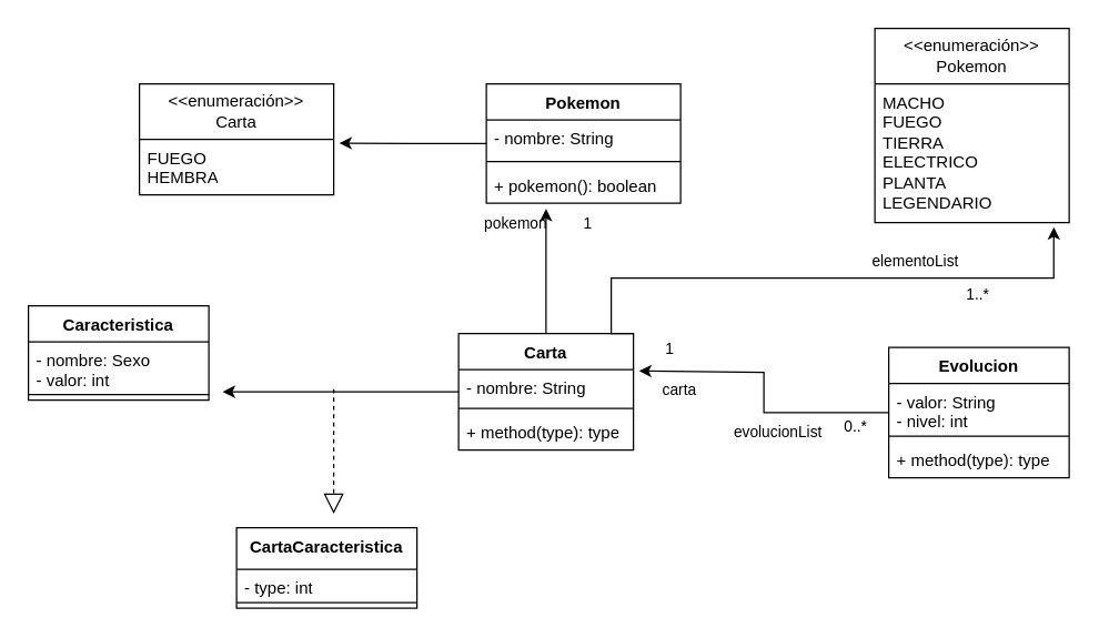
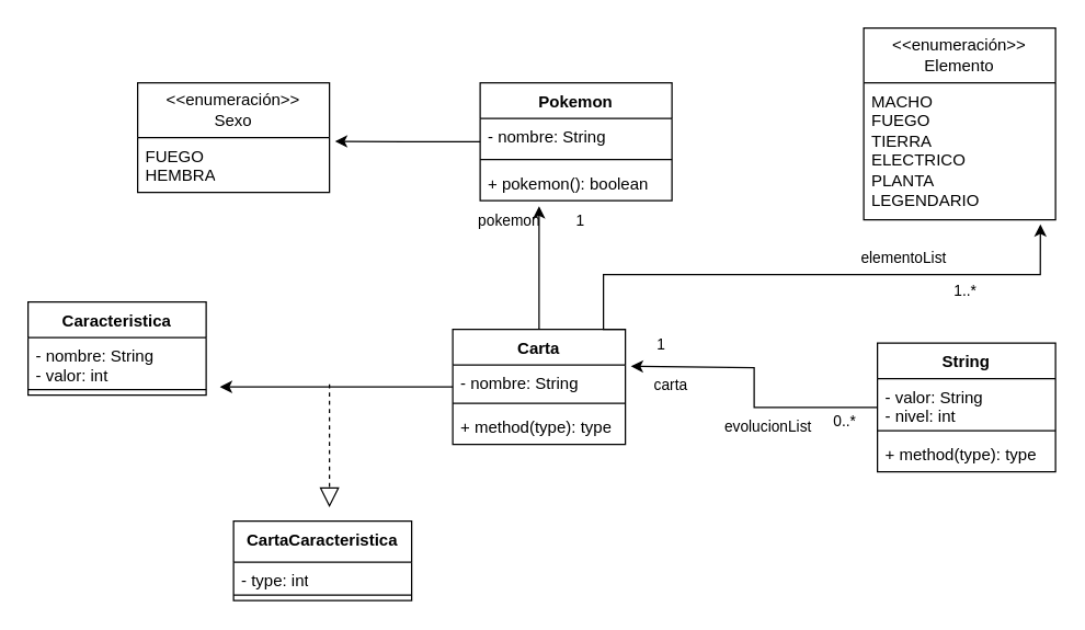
- <mxCell id="7" value="&lt;font style=&quot;vertical-align: inherit;&quot;&gt;&lt;font style=&quot;vertical-align: inherit;&quot;&gt;&lt;font style=&quot;vertical-align: inherit;&quot;&gt;&lt;font style=&quot;vertical-align: inherit;&quot;&gt;&lt;font style=&quot;vertical-align: inherit;&quot;&gt;&lt;font style=&quot;vertical-align: inherit;&quot;&gt;&lt;font style=&quot;vertical-align: inherit;&quot;&gt;&lt;font style=&quot;vertical-align: inherit;&quot;&gt;&amp;lt;&amp;lt;enumeración&amp;gt;&amp;gt;&lt;br&gt;&lt;/font&gt;&lt;/font&gt;&lt;/font&gt;&lt;/font&gt;&lt;/font&gt;&lt;/font&gt;Pokemon&lt;br&gt;&lt;/font&gt;&lt;/font&gt;" style="swimlane;fontStyle=0;childLayout=stackLayout;horizontal=1;startSize=40;fillColor=none;horizontalStack=0;resizeParent=1;resizeParentMax=0;resizeLast=0;collapsible=1;marginBottom=0;whiteSpace=wrap;html=1;" vertex="1" parent="1"><mxGeometry x="630" y="20" width="140" height="140" as="geometry" /></mxCell>
+ <mxCell id="7" value="&lt;font style=&quot;vertical-align: inherit;&quot;&gt;&lt;font style=&quot;vertical-align: inherit;&quot;&gt;&lt;font style=&quot;vertical-align: inherit;&quot;&gt;&lt;font style=&quot;vertical-align: inherit;&quot;&gt;&lt;font style=&quot;vertical-align: inherit;&quot;&gt;&lt;font style=&quot;vertical-align: inherit;&quot;&gt;&lt;font style=&quot;vertical-align: inherit;&quot;&gt;&lt;font style=&quot;vertical-align: inherit;&quot;&gt;&amp;lt;&amp;lt;enumeración&amp;gt;&amp;gt;&lt;br&gt;&lt;/font&gt;&lt;/font&gt;&lt;/font&gt;&lt;/font&gt;&lt;/font&gt;&lt;/font&gt;Elemento&lt;br&gt;&lt;/font&gt;&lt;/font&gt;" style="swimlane;fontStyle=0;childLayout=stackLayout;horizontal=1;startSize=40;fillColor=none;horizontalStack=0;resizeParent=1;resizeParentMax=0;resizeLast=0;collapsible=1;marginBottom=0;whiteSpace=wrap;html=1;" vertex="1" parent="1"><mxGeometry x="630" y="20" width="140" height="140" as="geometry" /></mxCell>
- <mxCell id="9" value="&lt;font style=&quot;vertical-align: inherit;&quot;&gt;&lt;font style=&quot;vertical-align: inherit;&quot;&gt;&lt;font style=&quot;vertical-align: inherit;&quot;&gt;&lt;font style=&quot;vertical-align: inherit;&quot;&gt;&lt;font style=&quot;vertical-align: inherit;&quot;&gt;&lt;font style=&quot;vertical-align: inherit;&quot;&gt;&lt;font style=&quot;vertical-align: inherit;&quot;&gt;&lt;font style=&quot;vertical-align: inherit;&quot;&gt;&amp;lt;&amp;lt;enumeración&amp;gt;&amp;gt;&lt;br&gt;&lt;/font&gt;&lt;/font&gt;&lt;/font&gt;&lt;/font&gt;&lt;/font&gt;&lt;/font&gt;Carta&lt;br&gt;&lt;/font&gt;&lt;/font&gt;" style="swimlane;fontStyle=0;childLayout=stackLayout;horizontal=1;startSize=40;fillColor=none;horizontalStack=0;resizeParent=1;resizeParentMax=0;resizeLast=0;collapsible=1;marginBottom=0;whiteSpace=wrap;html=1;" vertex="1" parent="1"><mxGeometry x="100" y="60" width="140" height="80" as="geometry" /></mxCell>
+ <mxCell id="9" value="&lt;font style=&quot;vertical-align: inherit;&quot;&gt;&lt;font style=&quot;vertical-align: inherit;&quot;&gt;&lt;font style=&quot;vertical-align: inherit;&quot;&gt;&lt;font style=&quot;vertical-align: inherit;&quot;&gt;&lt;font style=&quot;vertical-align: inherit;&quot;&gt;&lt;font style=&quot;vertical-align: inherit;&quot;&gt;&lt;font style=&quot;vertical-align: inherit;&quot;&gt;&lt;font style=&quot;vertical-align: inherit;&quot;&gt;&amp;lt;&amp;lt;enumeración&amp;gt;&amp;gt;&lt;br&gt;&lt;/font&gt;&lt;/font&gt;&lt;/font&gt;&lt;/font&gt;&lt;/font&gt;&lt;/font&gt;Sexo&lt;br&gt;&lt;/font&gt;&lt;/font&gt;" style="swimlane;fontStyle=0;childLayout=stackLayout;horizontal=1;startSize=40;fillColor=none;horizontalStack=0;resizeParent=1;resizeParentMax=0;resizeLast=0;collapsible=1;marginBottom=0;whiteSpace=wrap;html=1;" vertex="1" parent="1"><mxGeometry x="100" y="60" width="140" height="80" as="geometry" /></mxCell>
- <mxCell id="21" value="&lt;font style=&quot;vertical-align: inherit;&quot;&gt;&lt;font style=&quot;vertical-align: inherit;&quot;&gt;&lt;font style=&quot;vertical-align: inherit;&quot;&gt;&lt;font style=&quot;vertical-align: inherit;&quot;&gt;Evolucion&lt;/font&gt;&lt;/font&gt;&lt;/font&gt;&lt;/font&gt;" style="swimlane;fontStyle=1;align=center;verticalAlign=top;childLayout=stackLayout;horizontal=1;startSize=26;horizontalStack=0;resizeParent=1;resizeParentMax=0;resizeLast=0;collapsible=1;marginBottom=0;whiteSpace=wrap;html=1;" vertex="1" parent="1"><mxGeometry x="640" y="250" width="130" height="94" as="geometry" /></mxCell>
+ <mxCell id="21" value="&lt;font style=&quot;vertical-align: inherit;&quot;&gt;&lt;font style=&quot;vertical-align: inherit;&quot;&gt;&lt;font style=&quot;vertical-align: inherit;&quot;&gt;&lt;font style=&quot;vertical-align: inherit;&quot;&gt;String&lt;/font&gt;&lt;/font&gt;&lt;/font&gt;&lt;/font&gt;" style="swimlane;fontStyle=1;align=center;verticalAlign=top;childLayout=stackLayout;horizontal=1;startSize=26;horizontalStack=0;resizeParent=1;resizeParentMax=0;resizeLast=0;collapsible=1;marginBottom=0;whiteSpace=wrap;html=1;" vertex="1" parent="1"><mxGeometry x="640" y="250" width="130" height="94" as="geometry" /></mxCell>
- <mxCell id="12" value="- nombre: Sexo&lt;br&gt;- valor: int" style="text;strokeColor=none;fillColor=none;align=left;verticalAlign=top;spacingLeft=4;spacingRight=4;overflow=hidden;rotatable=0;points=[[0,0.5],[1,0.5]];portConstraint=eastwest;whiteSpace=wrap;html=1;" vertex="1" parent="11"><mxGeometry y="26" width="130" height="34" as="geometry" /></mxCell>
+ <mxCell id="12" value="- nombre: String&lt;br&gt;- valor: int" style="text;strokeColor=none;fillColor=none;align=left;verticalAlign=top;spacingLeft=4;spacingRight=4;overflow=hidden;rotatable=0;points=[[0,0.5],[1,0.5]];portConstraint=eastwest;whiteSpace=wrap;html=1;" vertex="1" parent="11"><mxGeometry y="26" width="130" height="34" as="geometry" /></mxCell>
